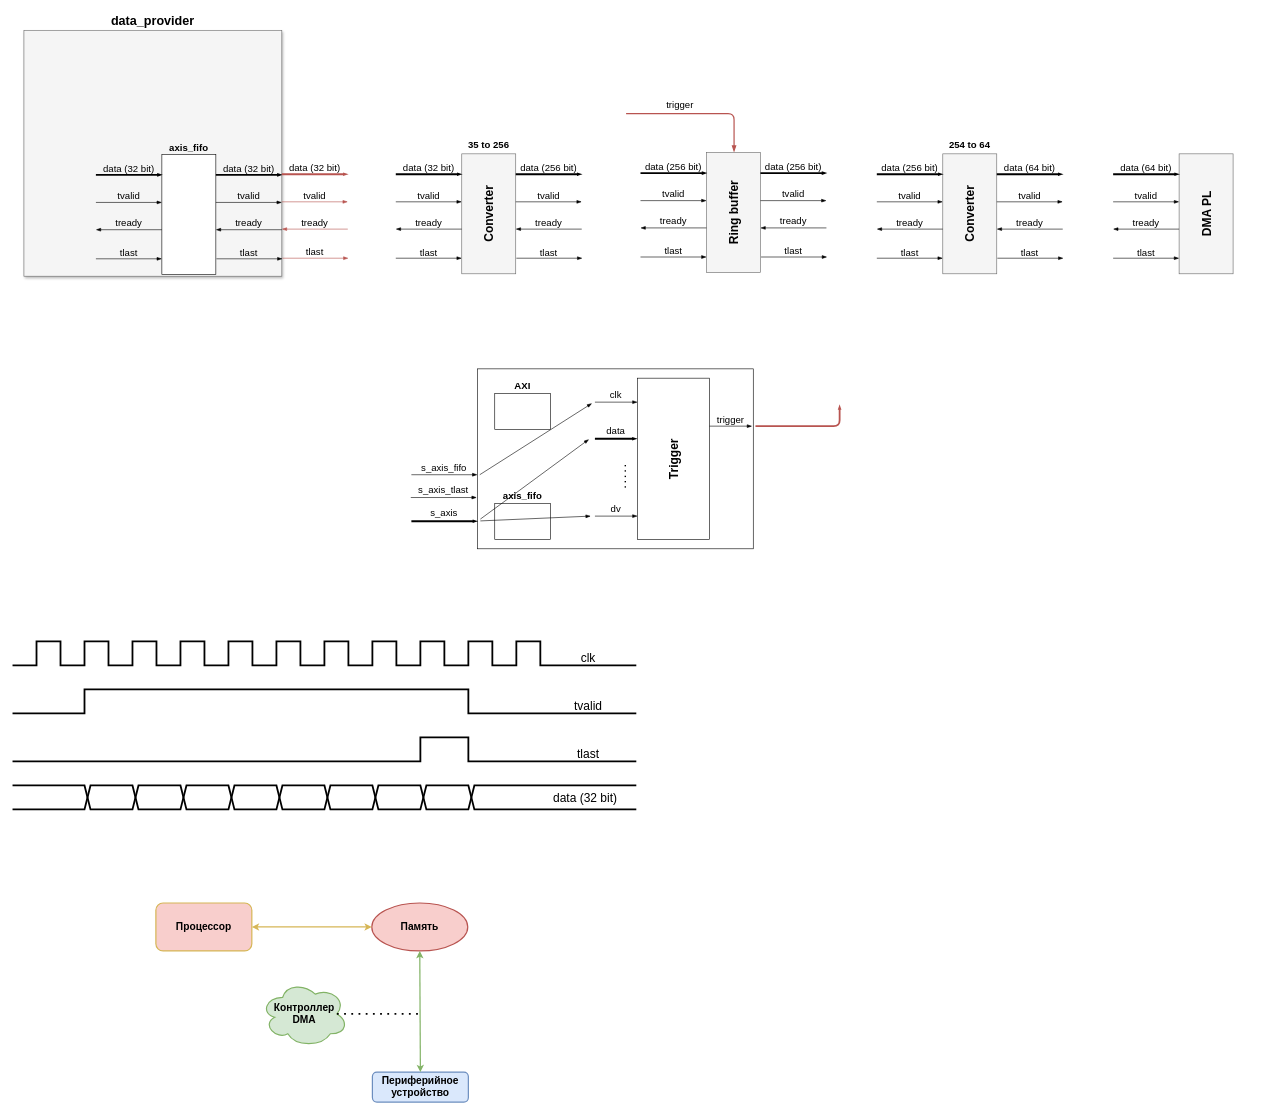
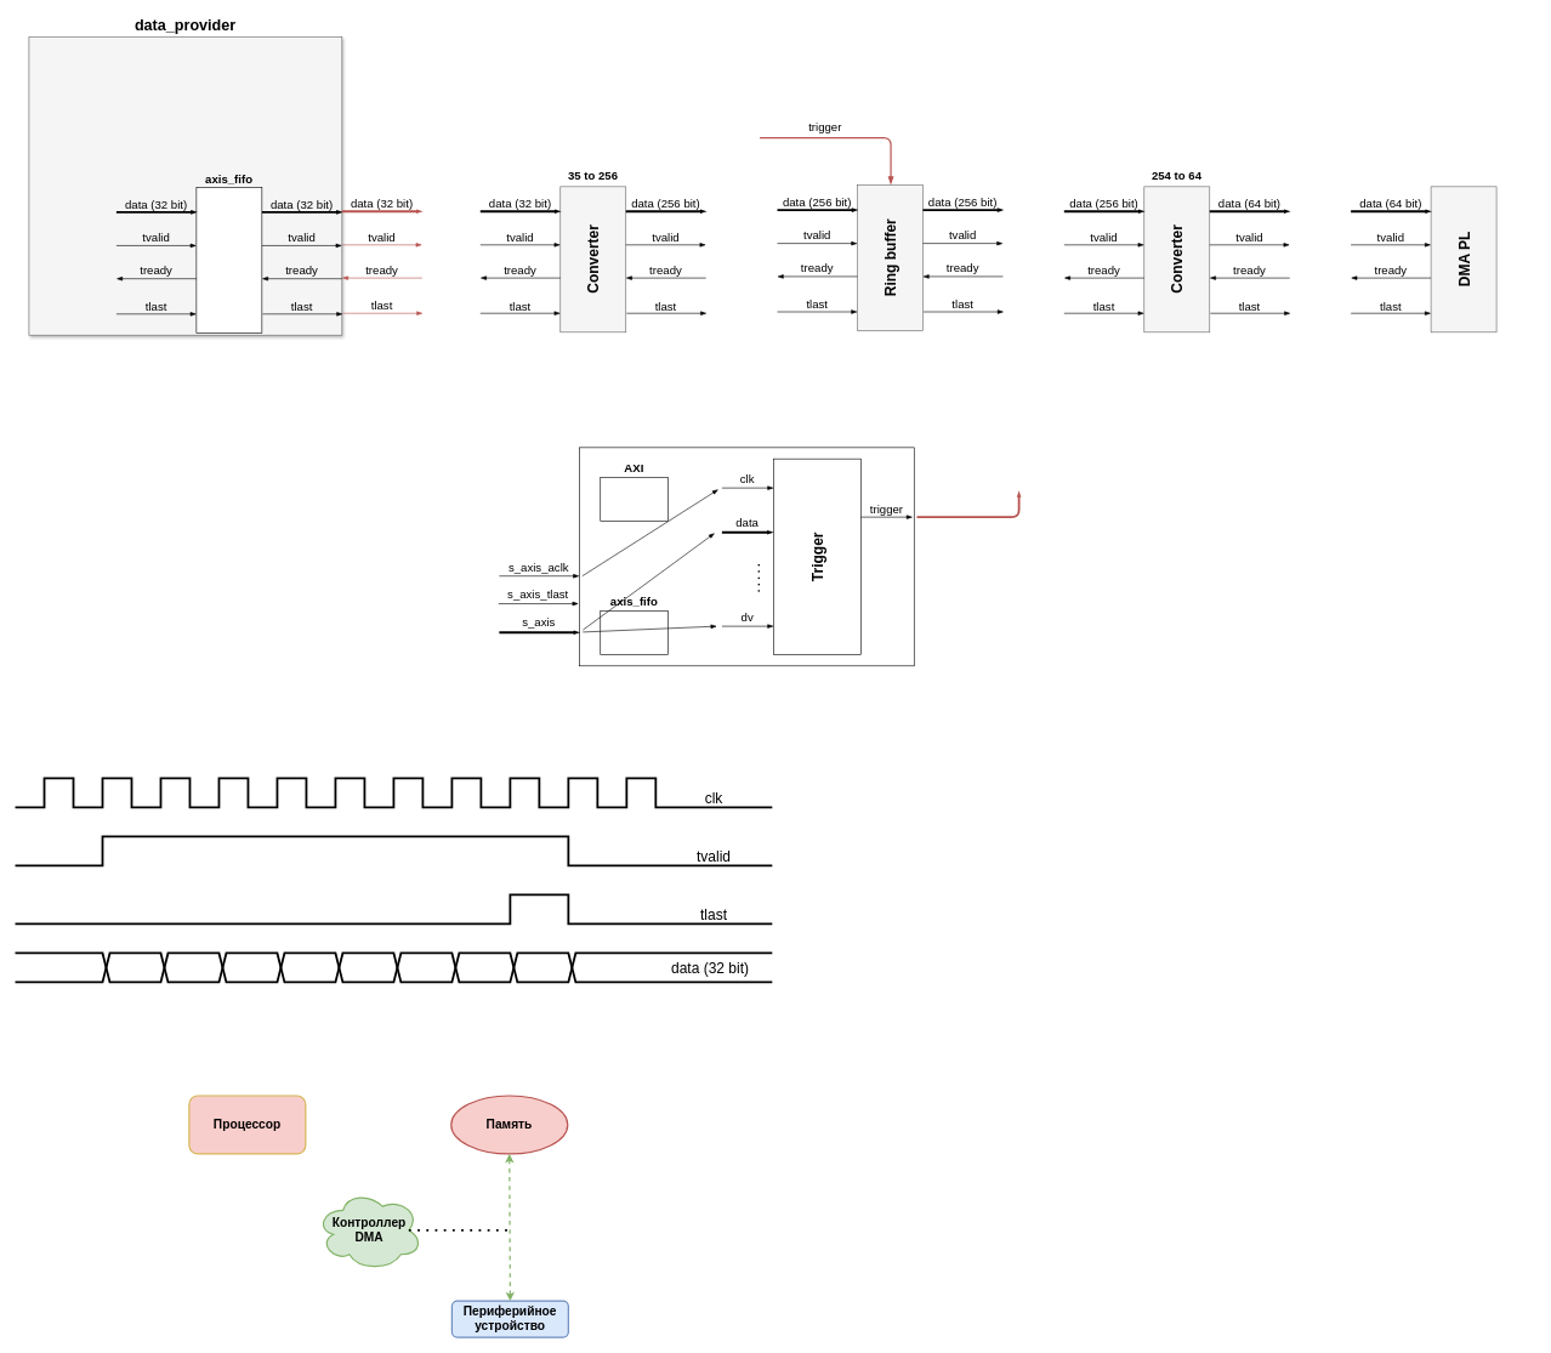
- <mxCell id="139" value="s_axis_fifo" style="text;html=1;strokeColor=none;fillColor=none;align=center;verticalAlign=middle;whiteSpace=wrap;rounded=0;fontSize=16;" parent="1" vertex="1"><mxGeometry x="685" y="769" width="109" height="20" as="geometry" /></mxCell>
+ <mxCell id="139" value="s_axis_aclk" style="text;html=1;strokeColor=none;fillColor=none;align=center;verticalAlign=middle;whiteSpace=wrap;rounded=0;fontSize=16;" parent="1" vertex="1"><mxGeometry x="685" y="769" width="109" height="20" as="geometry" /></mxCell>
- <mxCell id="111" value="" style="endArrow=classic;startArrow=classic;html=1;exitX=1;exitY=0.5;exitDx=0;exitDy=0;entryX=0;entryY=0.5;entryDx=0;entryDy=0;strokeWidth=2;fillColor=#fff2cc;strokeColor=#d6b656;" parent="1" source="107" target="108" edge="1"><mxGeometry width="50" height="50" relative="1" as="geometry"><mxPoint x="539" y="1455" as="sourcePoint" /><mxPoint x="589" y="1405" as="targetPoint" /></mxGeometry></mxCell>
- <mxCell id="112" value="" style="endArrow=classic;startArrow=classic;html=1;strokeWidth=2;exitX=0.5;exitY=0;exitDx=0;exitDy=0;fillColor=#d5e8d4;strokeColor=#82b366;entryX=0.5;entryY=1;entryDx=0;entryDy=0;" parent="1" source="109" target="108" edge="1"><mxGeometry width="50" height="50" relative="1" as="geometry"><mxPoint x="423" y="1704.5" as="sourcePoint" /><mxPoint x="643" y="1705" as="targetPoint" /></mxGeometry></mxCell>
+ <mxCell id="112" value="" style="endArrow=classic;startArrow=classic;html=1;strokeWidth=2;exitX=0.5;exitY=0;exitDx=0;exitDy=0;fillColor=#d5e8d4;strokeColor=#82b366;entryX=0.5;entryY=1;entryDx=0;entryDy=0;dashed=1;" parent="1" source="109" target="108" edge="1"><mxGeometry width="50" height="50" relative="1" as="geometry"><mxPoint x="423" y="1704.5" as="sourcePoint" /><mxPoint x="643" y="1705" as="targetPoint" /></mxGeometry></mxCell>
